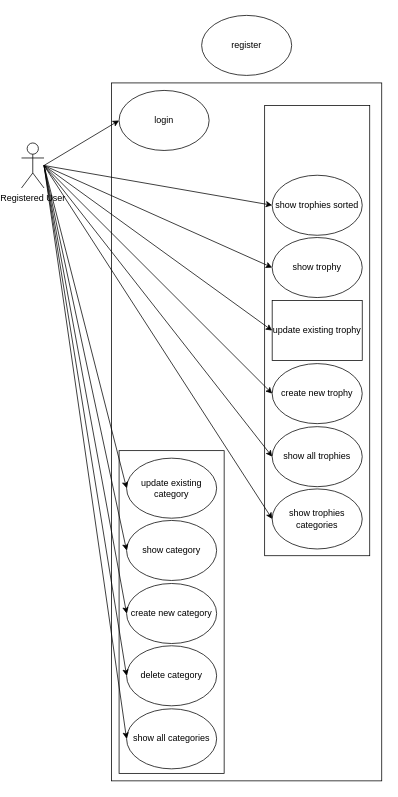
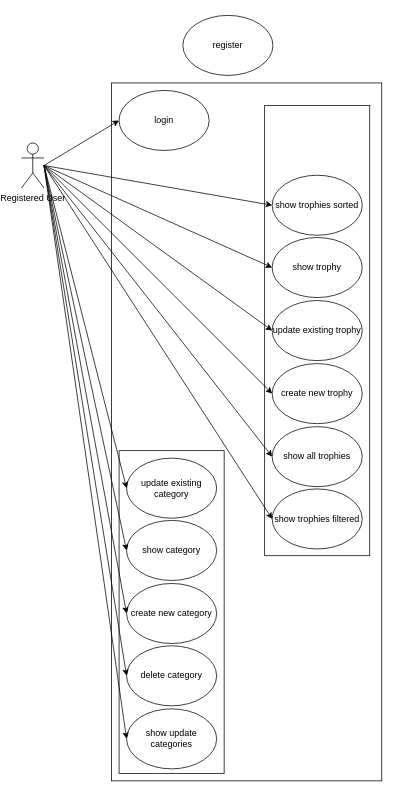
- <mxCell id="3" value="register" style="ellipse;whiteSpace=wrap;html=1;" vertex="1" parent="1"><mxGeometry x="260" y="20" width="120" height="80" as="geometry" /></mxCell>
+ <mxCell id="3" value="register" style="ellipse;whiteSpace=wrap;html=1;" vertex="1" parent="1"><mxGeometry x="235" y="20" width="120" height="80" as="geometry" /></mxCell>
- <mxCell id="11" value="update existing trophy" style="whiteSpace=wrap;html=1;rounded=0;" vertex="1" parent="1"><mxGeometry x="354" y="400" width="120" height="80" as="geometry" /></mxCell>
+ <mxCell id="11" value="update existing trophy" style="ellipse;whiteSpace=wrap;html=1;" vertex="1" parent="1"><mxGeometry x="354" y="400" width="120" height="80" as="geometry" /></mxCell>
- <mxCell id="15" value="show trophies categories" style="ellipse;whiteSpace=wrap;html=1;" vertex="1" parent="1"><mxGeometry x="354" y="651" width="120" height="80" as="geometry" /></mxCell>
+ <mxCell id="15" value="show trophies filtered" style="ellipse;whiteSpace=wrap;html=1;" vertex="1" parent="1"><mxGeometry x="354" y="651" width="120" height="80" as="geometry" /></mxCell>
- <mxCell id="17" value="show all categories" style="ellipse;whiteSpace=wrap;html=1;" vertex="1" parent="1"><mxGeometry x="160" y="944" width="120" height="80" as="geometry" /></mxCell>
+ <mxCell id="17" value="show update categories" style="ellipse;whiteSpace=wrap;html=1;" vertex="1" parent="1"><mxGeometry x="160" y="944" width="120" height="80" as="geometry" /></mxCell>
